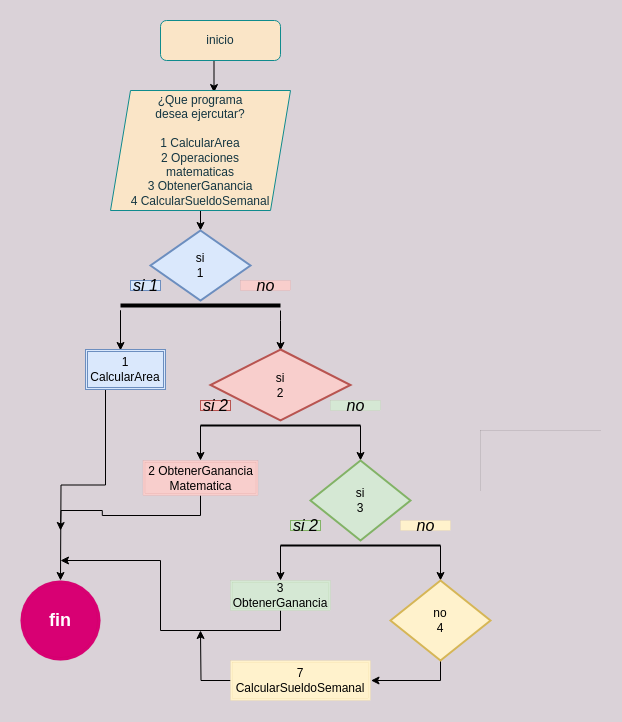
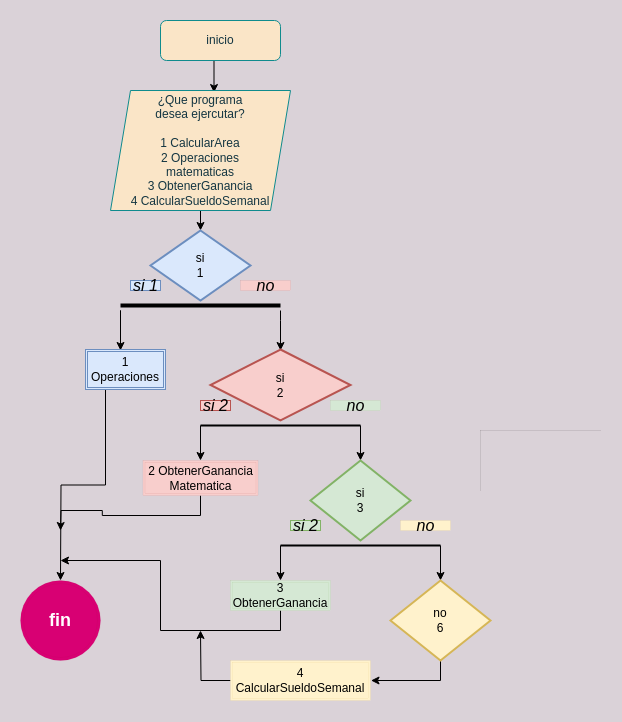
- <mxCell id="12" value="1 CalcularArea" style="shape=ext;double=1;rounded=0;whiteSpace=wrap;html=1;fillColor=#dae8fc;strokeColor=#6c8ebf;" vertex="1" parent="1"><mxGeometry x="85" y="349" width="80" height="40" as="geometry" /></mxCell>
+ <mxCell id="12" value="1 Operaciones" style="shape=ext;double=1;rounded=0;whiteSpace=wrap;html=1;fillColor=#dae8fc;strokeColor=#6c8ebf;" vertex="1" parent="1"><mxGeometry x="85" y="349" width="80" height="40" as="geometry" /></mxCell>
- <mxCell id="28" value="no&lt;br&gt;4" style="strokeWidth=2;html=1;shape=mxgraph.flowchart.decision;whiteSpace=wrap;rounded=0;shadow=0;glass=0;sketch=0;fillColor=#fff2cc;strokeColor=#d6b656;" vertex="1" parent="1"><mxGeometry x="390" y="580" width="100" height="80" as="geometry" /></mxCell>
+ <mxCell id="28" value="no&lt;br&gt;6" style="strokeWidth=2;html=1;shape=mxgraph.flowchart.decision;whiteSpace=wrap;rounded=0;shadow=0;glass=0;sketch=0;fillColor=#fff2cc;strokeColor=#d6b656;" vertex="1" parent="1"><mxGeometry x="390" y="580" width="100" height="80" as="geometry" /></mxCell>
- <mxCell id="34" value="7 CalcularSueldoSemanal" style="shape=ext;double=1;rounded=0;whiteSpace=wrap;html=1;shadow=0;glass=0;sketch=0;strokeWidth=0;fillColor=#fff2cc;strokeColor=#d6b656;" vertex="1" parent="1"><mxGeometry x="230" y="660" width="140" height="40" as="geometry" /></mxCell>
+ <mxCell id="34" value="4 CalcularSueldoSemanal" style="shape=ext;double=1;rounded=0;whiteSpace=wrap;html=1;shadow=0;glass=0;sketch=0;strokeWidth=0;fillColor=#fff2cc;strokeColor=#d6b656;" vertex="1" parent="1"><mxGeometry x="230" y="660" width="140" height="40" as="geometry" /></mxCell>
